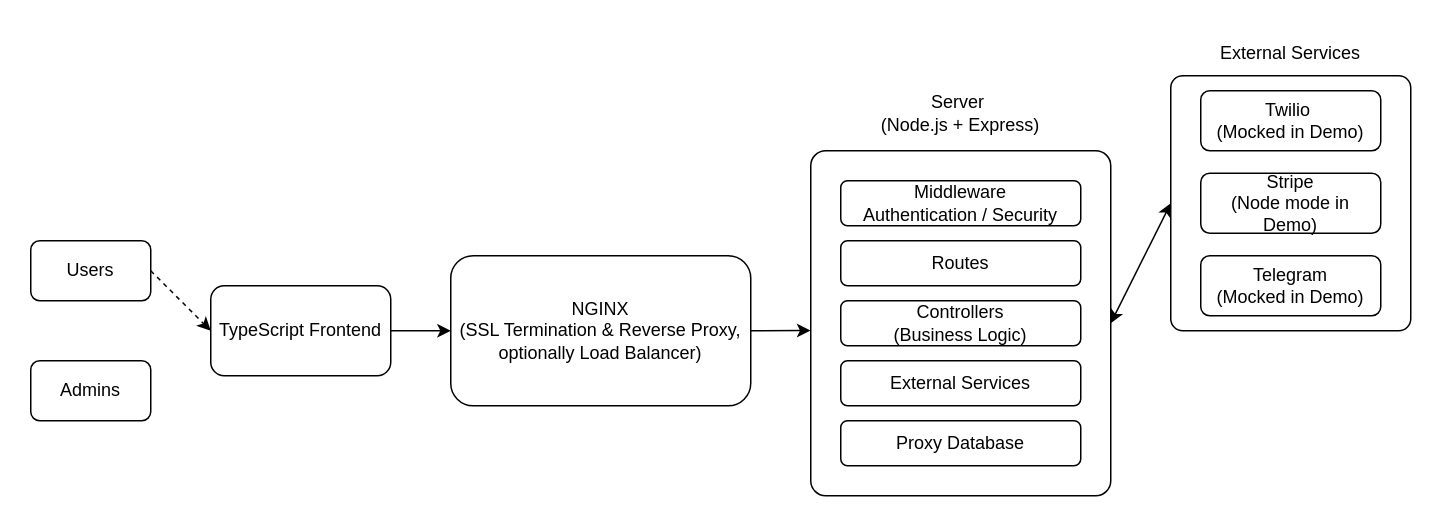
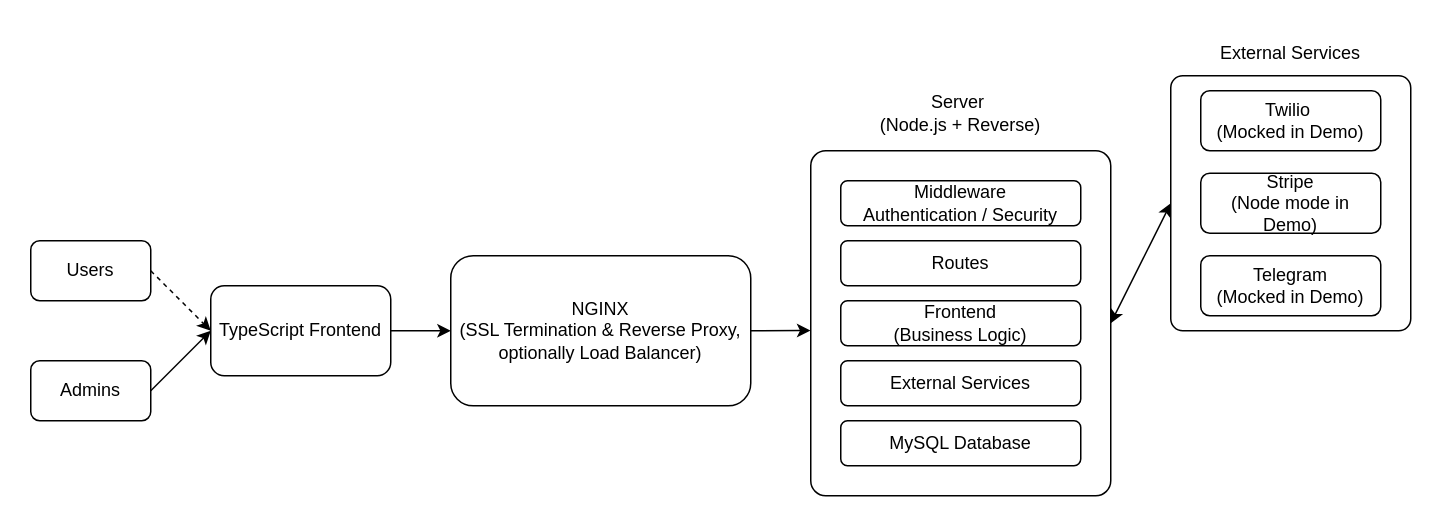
- <mxCell id="14" value="Server&amp;nbsp;&lt;div&gt;(Node.js + Express)&lt;/div&gt;" style="text;html=1;align=center;verticalAlign=middle;whiteSpace=wrap;rounded=0;" vertex="1" parent="1"><mxGeometry x="570" y="60" width="140" height="30" as="geometry" /></mxCell>
+ <mxCell id="14" value="Server&amp;nbsp;&lt;div&gt;(Node.js + Reverse)&lt;/div&gt;" style="text;html=1;align=center;verticalAlign=middle;whiteSpace=wrap;rounded=0;" vertex="1" parent="1"><mxGeometry x="570" y="60" width="140" height="30" as="geometry" /></mxCell>
- <mxCell id="3" value="Controllers&lt;div&gt;(Business Logic)&lt;/div&gt;" style="rounded=1;whiteSpace=wrap;html=1;" vertex="1" parent="1"><mxGeometry x="560" y="200" width="160" height="30" as="geometry" /></mxCell>
+ <mxCell id="3" value="Frontend&lt;div&gt;(Business Logic)&lt;/div&gt;" style="rounded=1;whiteSpace=wrap;html=1;" vertex="1" parent="1"><mxGeometry x="560" y="200" width="160" height="30" as="geometry" /></mxCell>
+ <mxCell id="20" value="" style="endArrow=classic;html=1;rounded=0;exitX=1;exitY=0.5;exitDx=0;exitDy=0;entryX=0;entryY=0.5;entryDx=0;entryDy=0;" edge="1" parent="1" source="18" target="17"><mxGeometry width="50" height="50" relative="1" as="geometry"><mxPoint x="110" y="230" as="sourcePoint" /><mxPoint x="150" y="290" as="targetPoint" /></mxGeometry></mxCell>
- <mxCell id="13" value="Proxy Database" style="rounded=1;whiteSpace=wrap;html=1;" vertex="1" parent="1"><mxGeometry x="560" y="280" width="160" height="30" as="geometry" /></mxCell>
+ <mxCell id="13" value="MySQL Database" style="rounded=1;whiteSpace=wrap;html=1;" vertex="1" parent="1"><mxGeometry x="560" y="280" width="160" height="30" as="geometry" /></mxCell>
